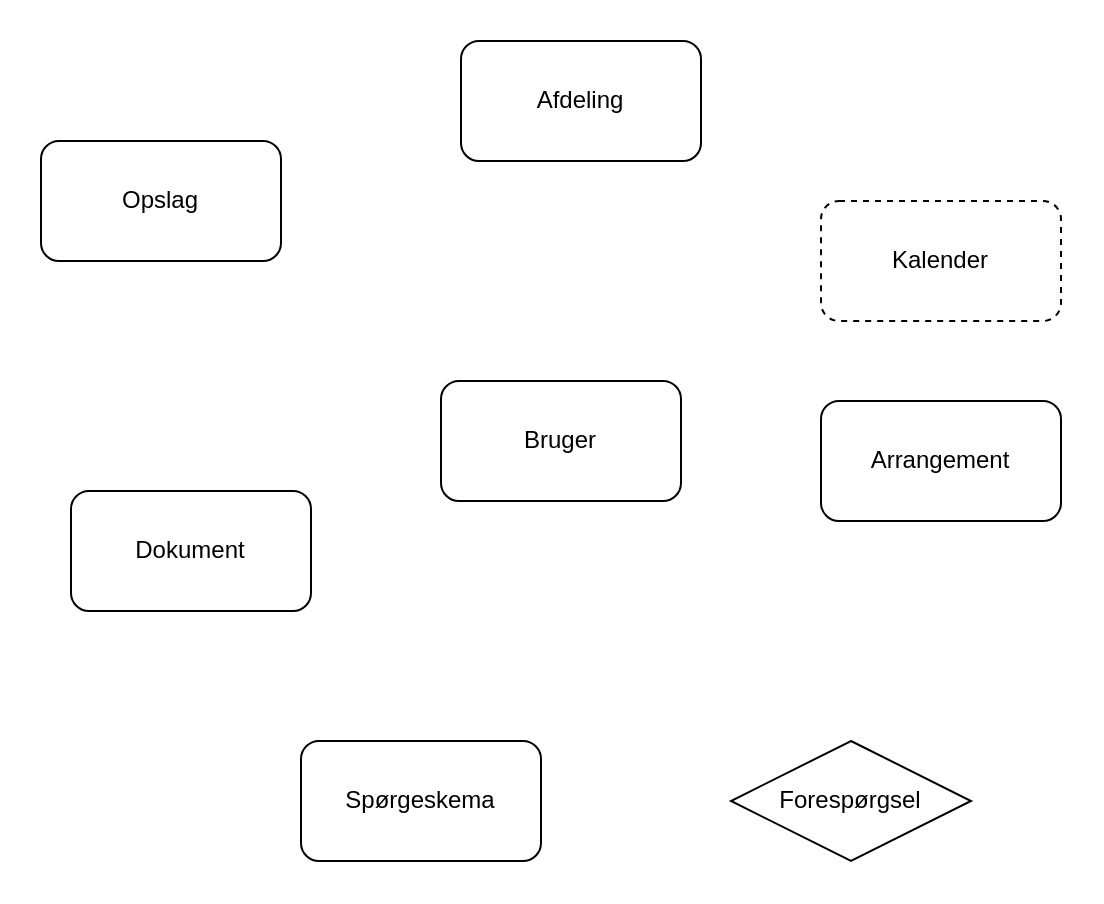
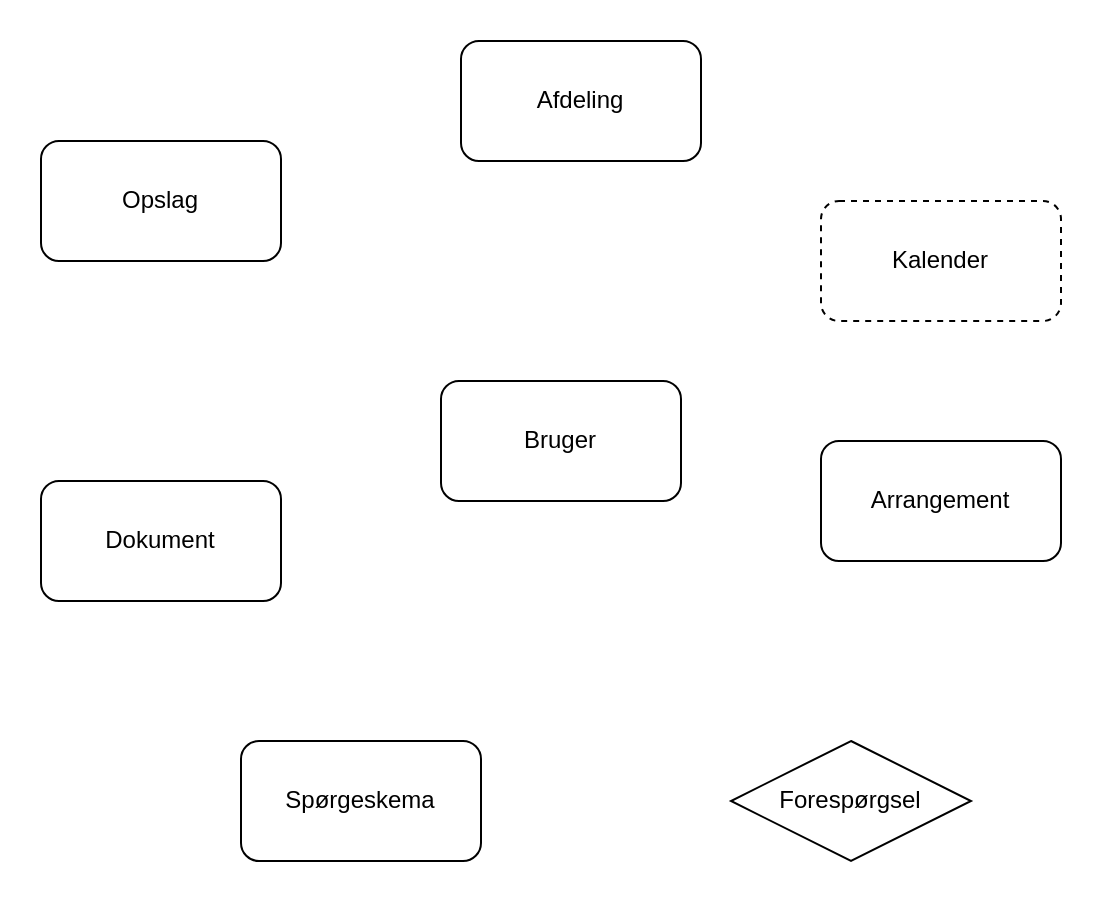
- <mxCell id="4" value="Arrangement" style="rounded=1;whiteSpace=wrap;html=1;" vertex="1" parent="1"><mxGeometry x="410" y="200" width="120" height="60" as="geometry" /></mxCell>
+ <mxCell id="4" value="Arrangement" style="rounded=1;whiteSpace=wrap;html=1;" vertex="1" parent="1"><mxGeometry x="410" y="220" width="120" height="60" as="geometry" /></mxCell>
- <mxCell id="9" value="Dokument" style="rounded=1;whiteSpace=wrap;html=1;" vertex="1" parent="1"><mxGeometry x="35" y="245" width="120" height="60" as="geometry" /></mxCell>
+ <mxCell id="9" value="Dokument" style="rounded=1;whiteSpace=wrap;html=1;" vertex="1" parent="1"><mxGeometry x="20" y="240" width="120" height="60" as="geometry" /></mxCell>
- <mxCell id="5" value="Spørgeskema" style="rounded=1;whiteSpace=wrap;html=1;" vertex="1" parent="1"><mxGeometry x="150" y="370" width="120" height="60" as="geometry" /></mxCell>
+ <mxCell id="5" value="Spørgeskema" style="rounded=1;whiteSpace=wrap;html=1;" vertex="1" parent="1"><mxGeometry x="120" y="370" width="120" height="60" as="geometry" /></mxCell>
